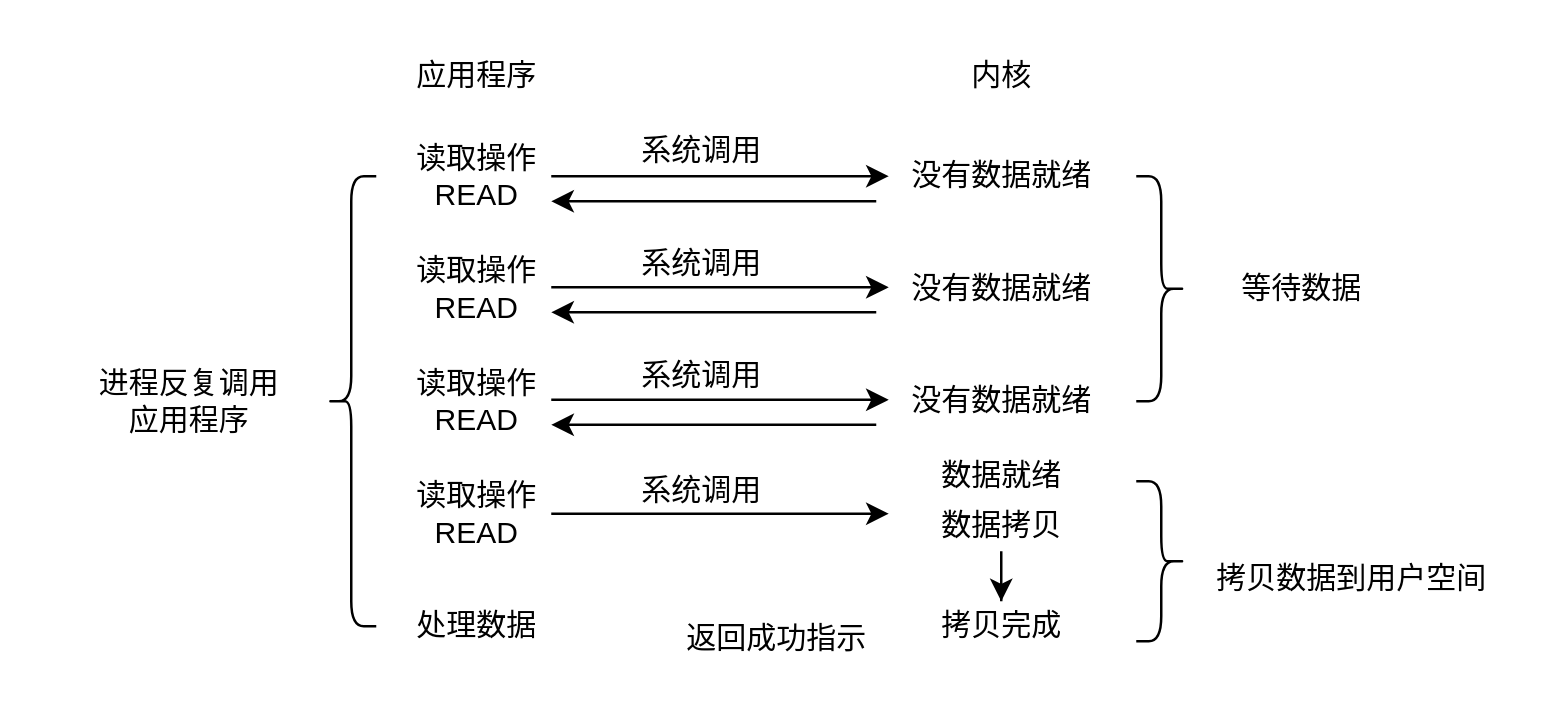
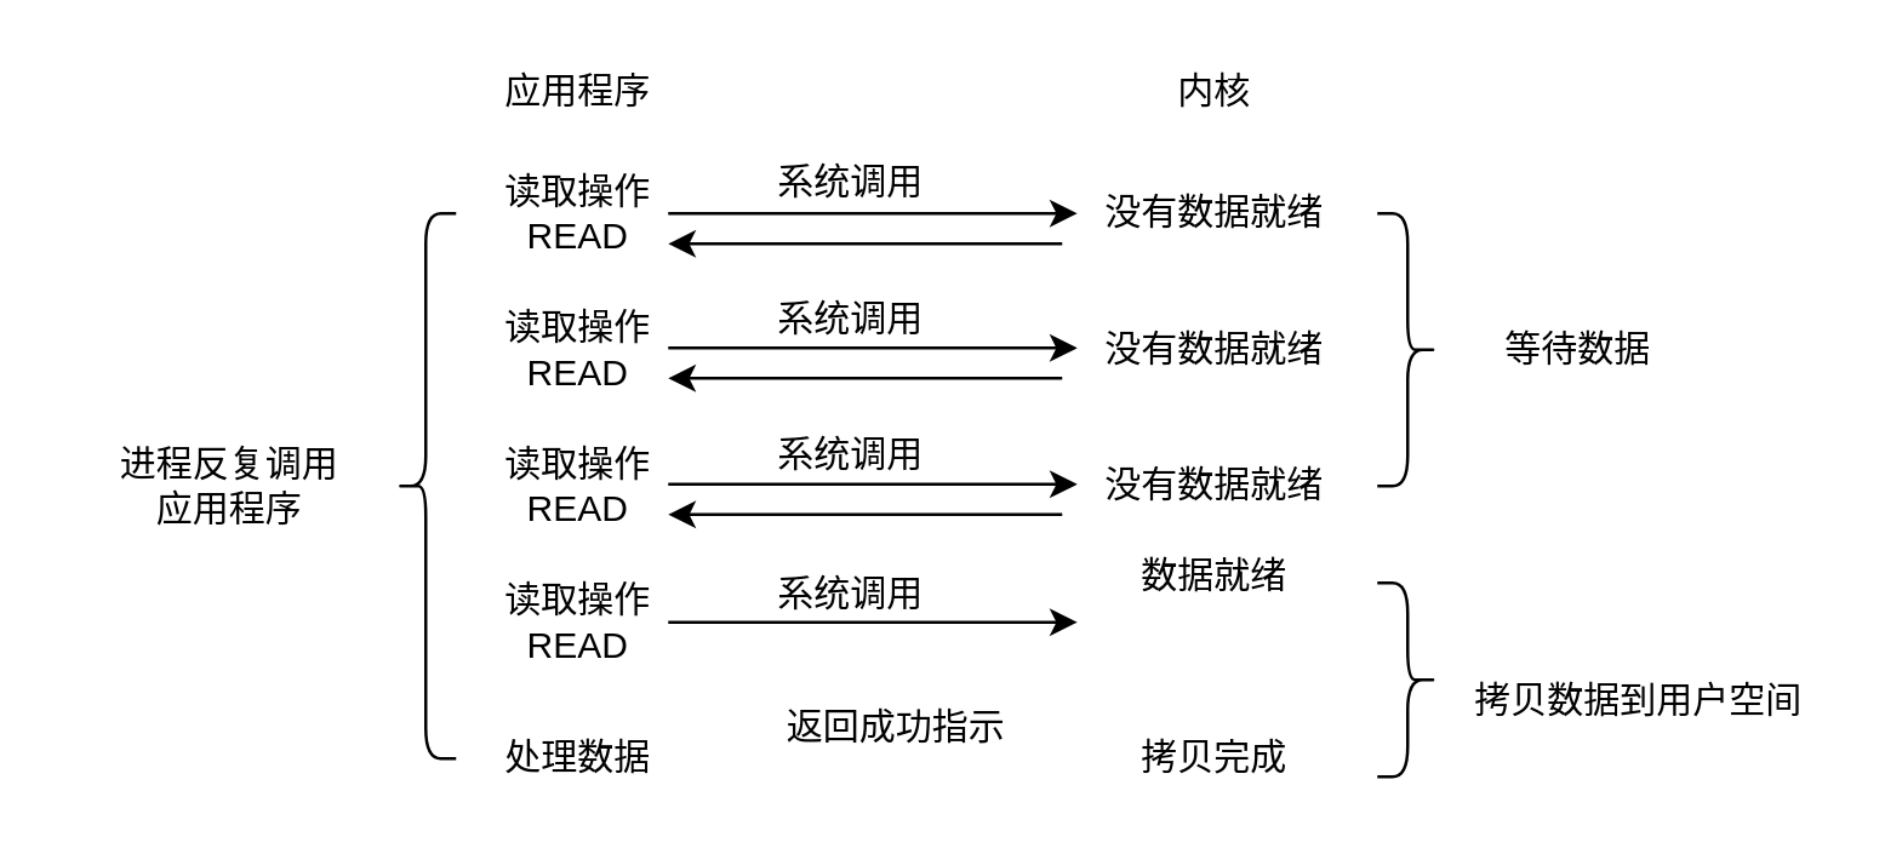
- <mxCell id="8" value="数据拷贝" style="text;html=1;align=center;verticalAlign=middle;resizable=0;points=[];autosize=1;" parent="1" vertex="1"><mxGeometry x="370" y="200" width="60" height="20" as="geometry" /></mxCell>
- <mxCell id="7" value="" style="edgeStyle=orthogonalEdgeStyle;rounded=0;orthogonalLoop=1;jettySize=auto;html=1;" parent="1" source="8" target="9" edge="1"><mxGeometry relative="1" as="geometry" /></mxCell>
- <mxCell id="17" value="返回成功指示" style="text;html=1;align=center;verticalAlign=middle;resizable=0;points=[];autosize=1;" parent="1" vertex="1"><mxGeometry x="265" y="245" width="90" height="20" as="geometry" /></mxCell>
+ <mxCell id="17" value="返回成功指示" style="text;html=1;align=center;verticalAlign=middle;resizable=0;points=[];autosize=1;" parent="1" vertex="1"><mxGeometry x="250" y="230" width="90" height="20" as="geometry" /></mxCell>
